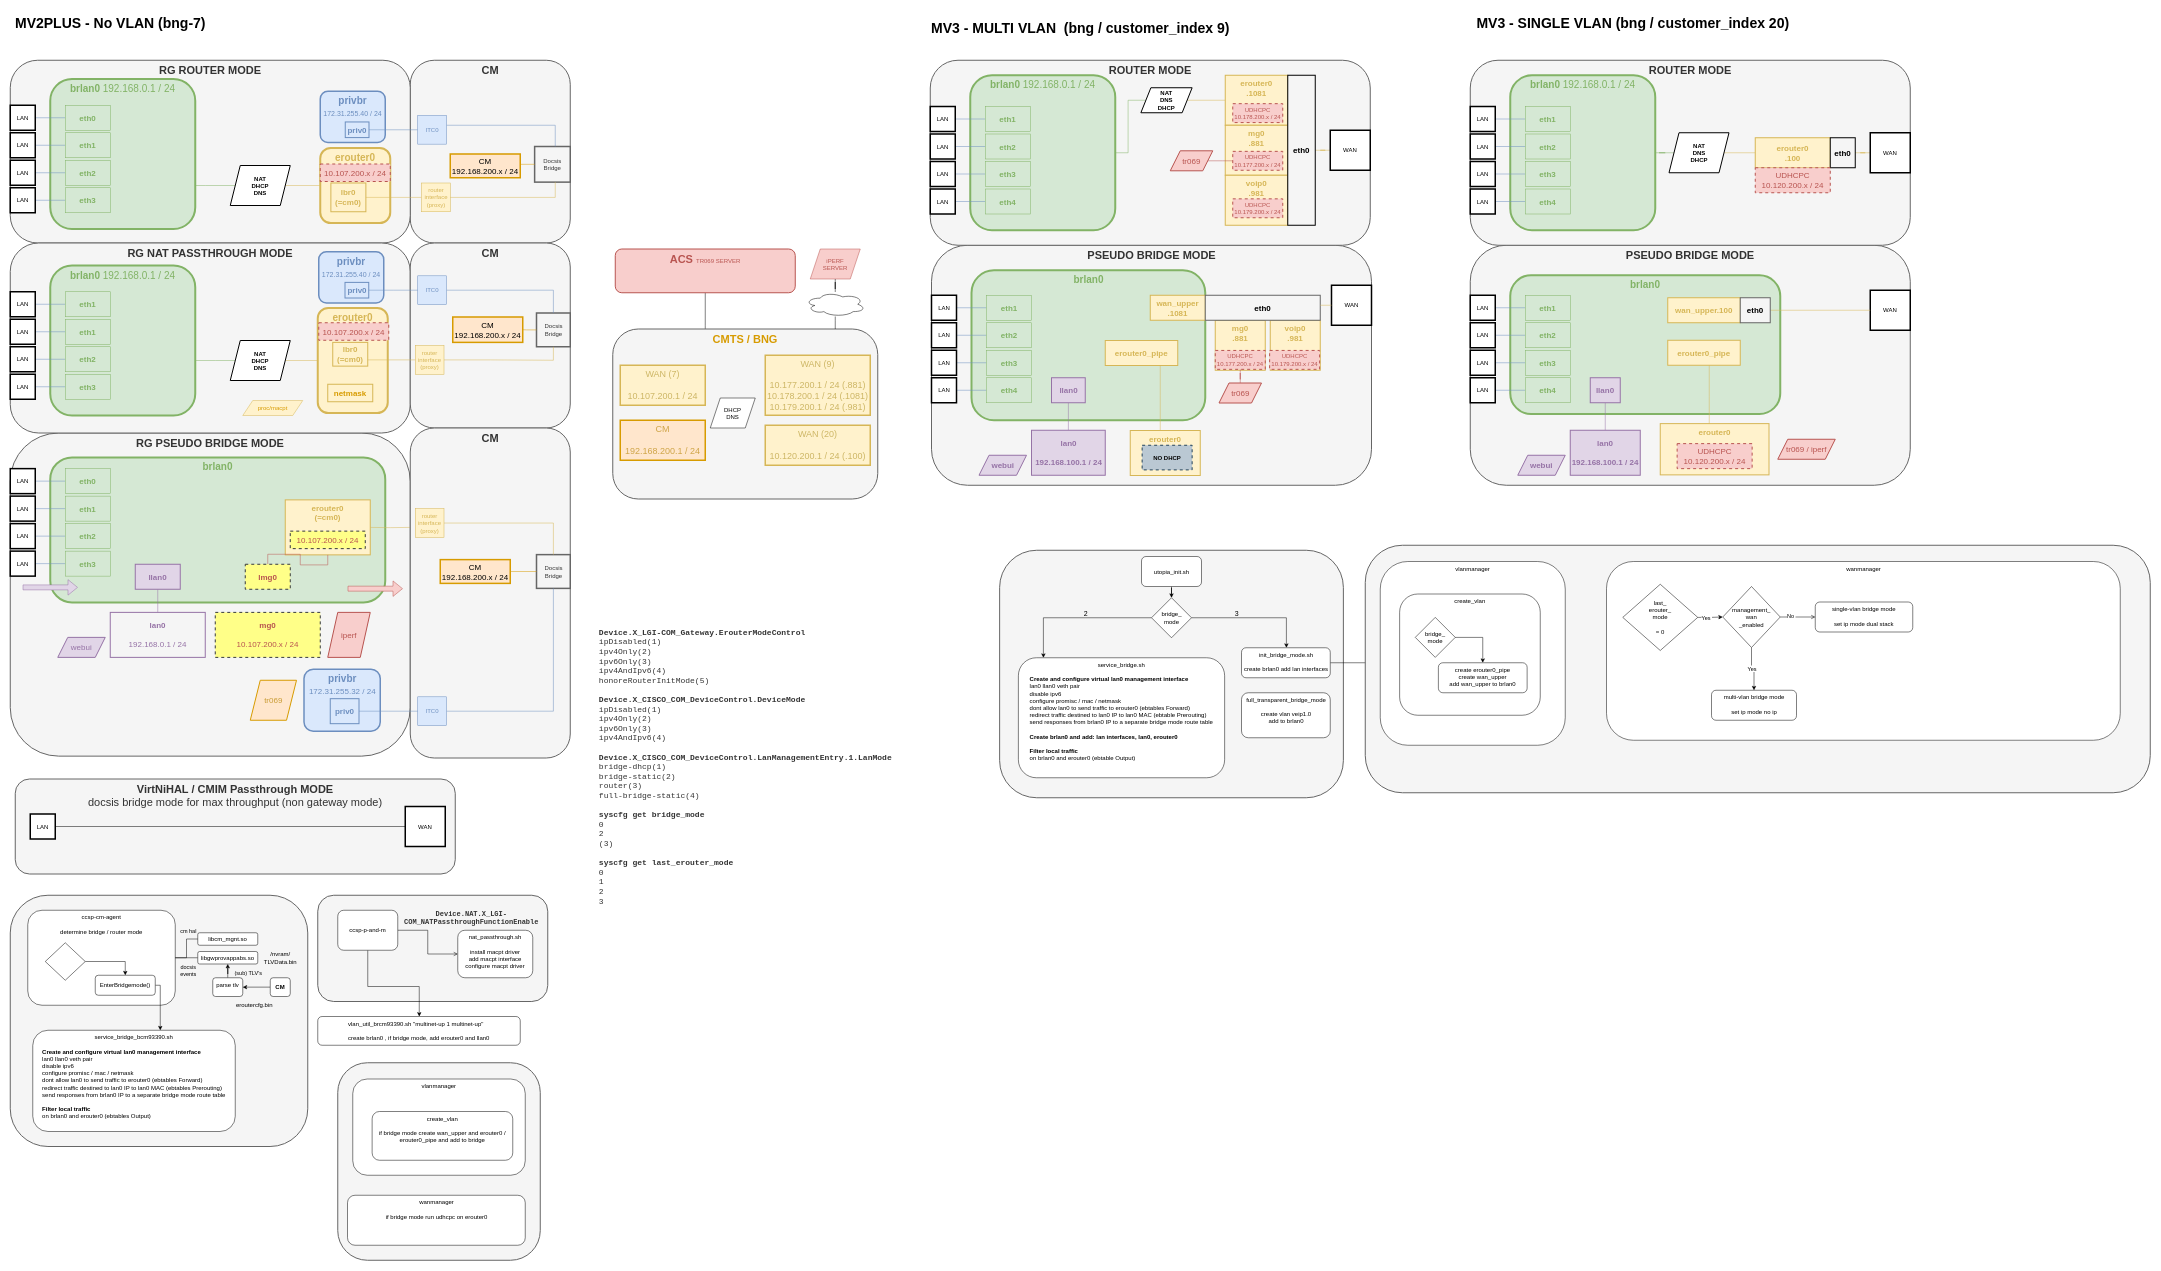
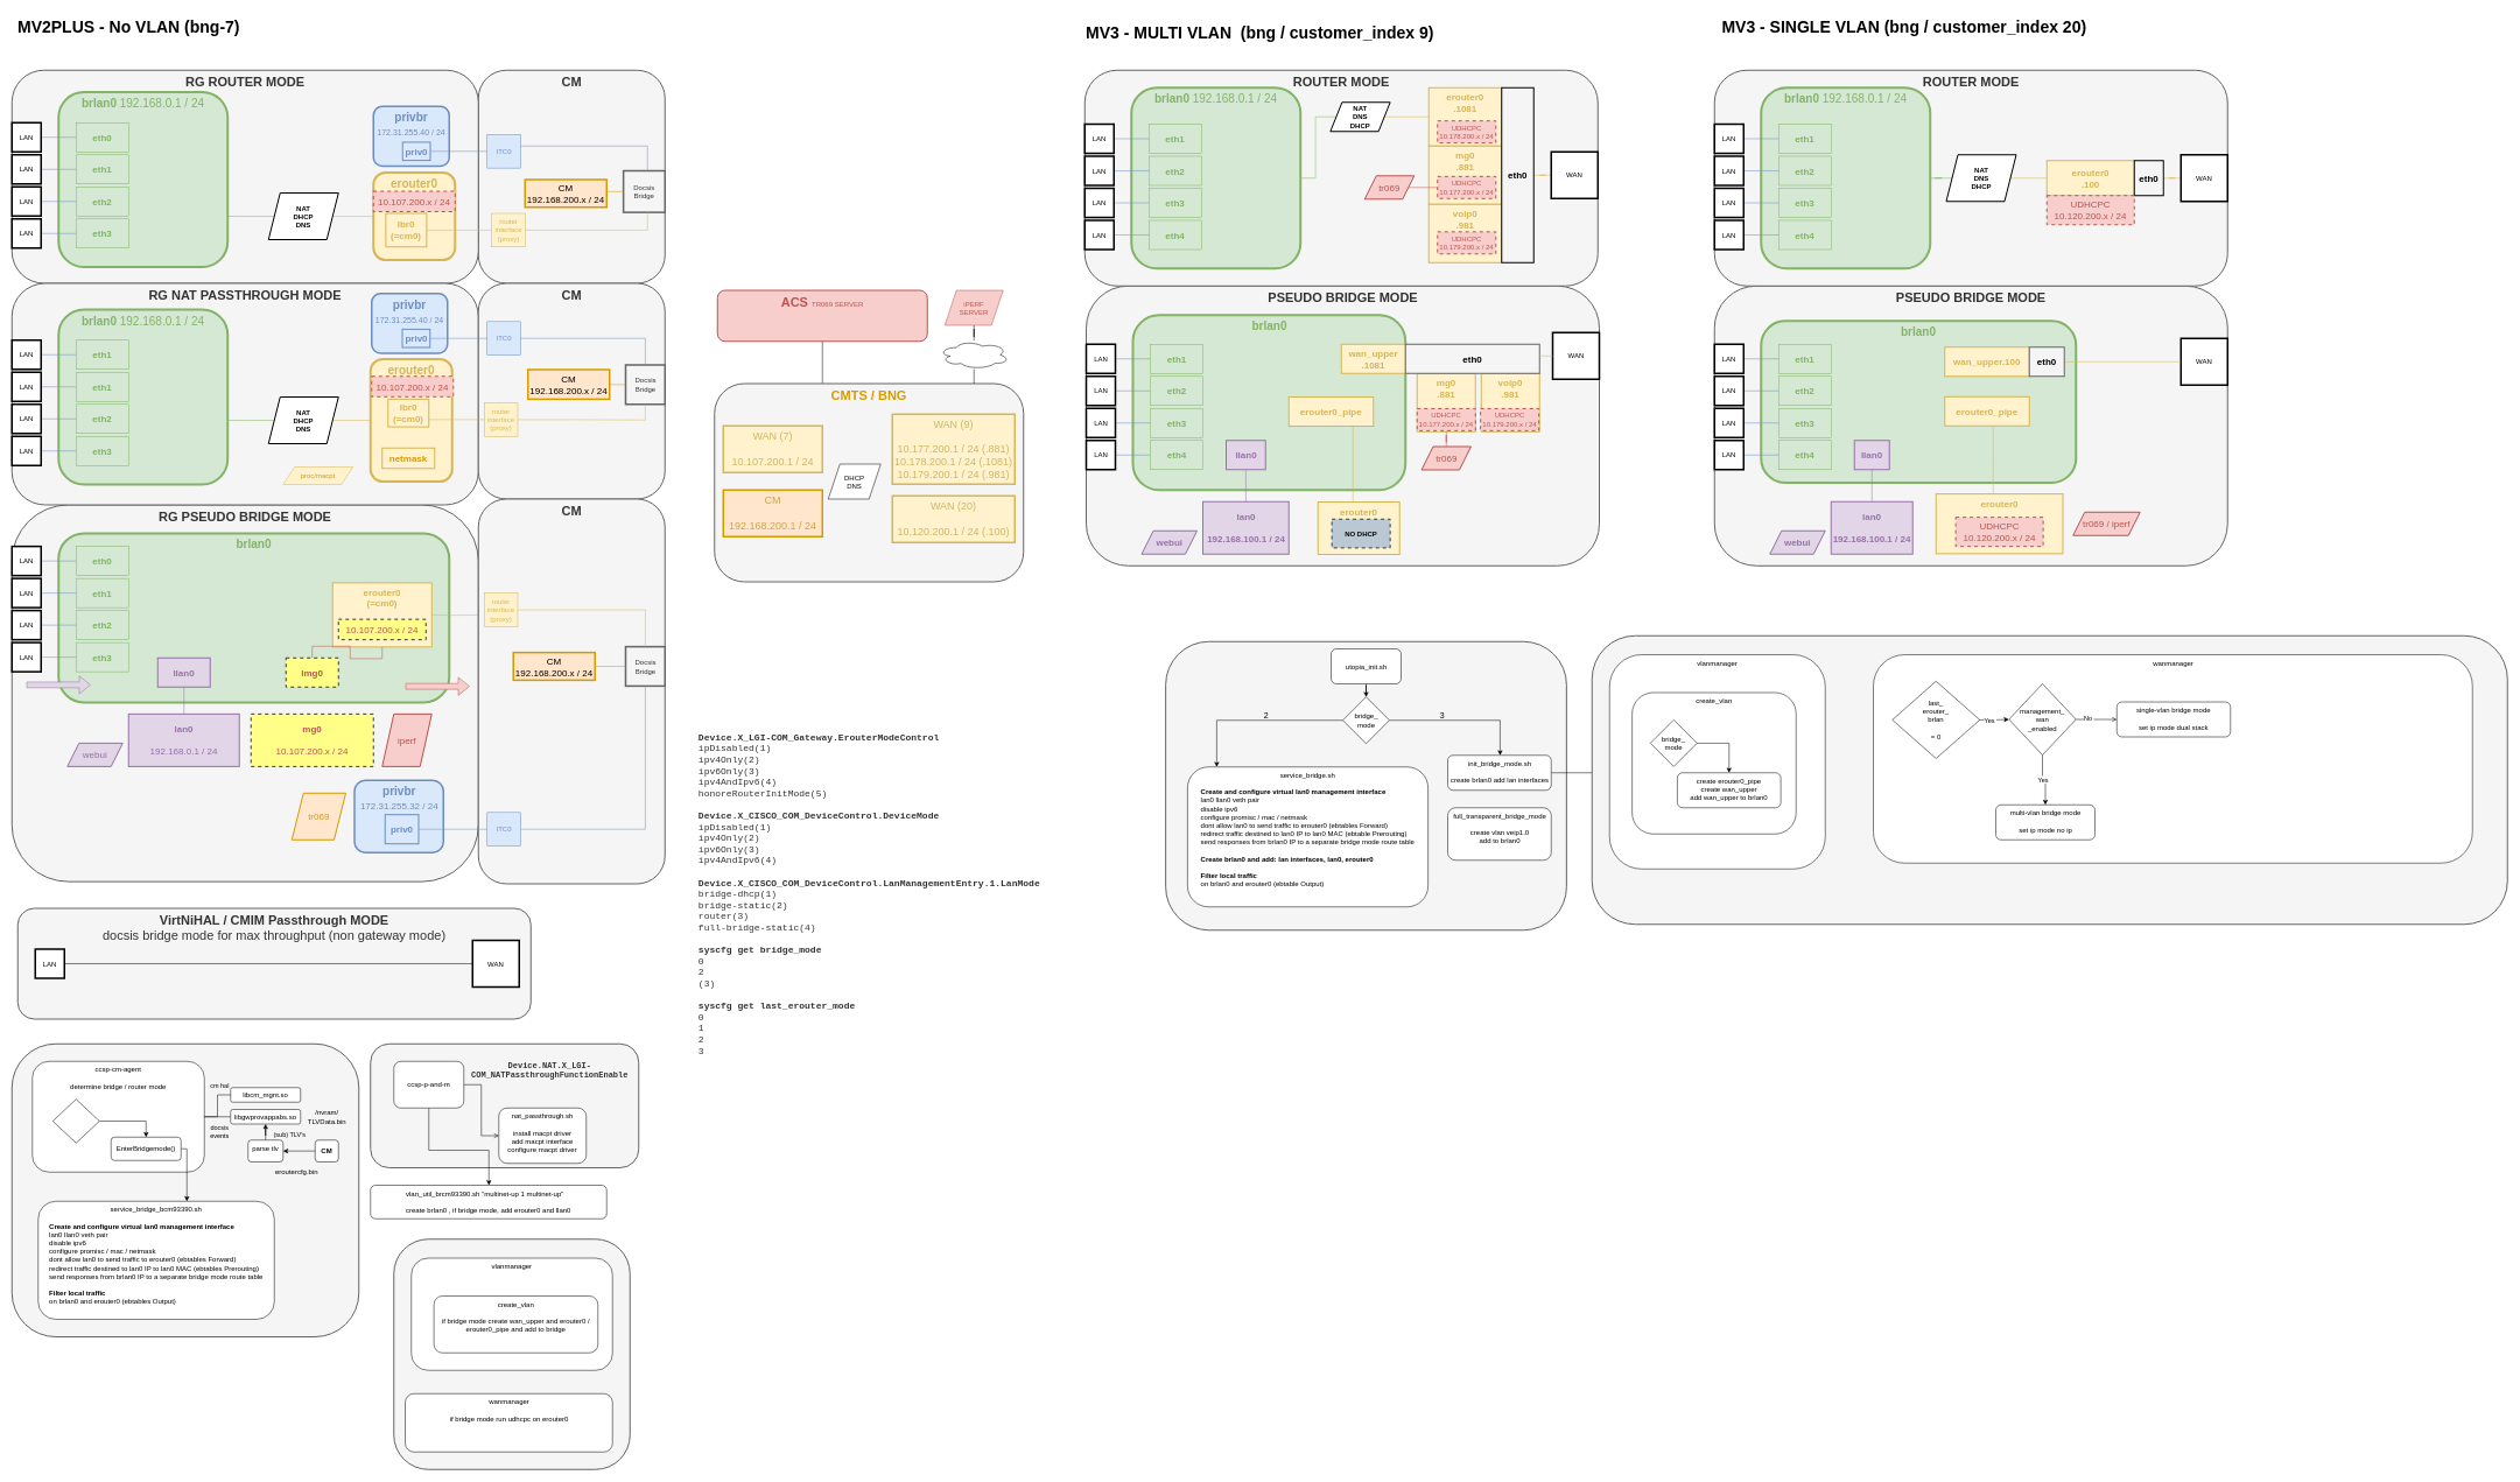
- <mxCell id="287" value="last_&lt;div&gt;erouter_&lt;/div&gt;&lt;div&gt;mode&lt;div&gt;&lt;br&gt;&lt;/div&gt;&lt;div&gt;= 0&lt;/div&gt;&lt;/div&gt;" style="rhombus;whiteSpace=wrap;html=1;" vertex="1" parent="1"><mxGeometry x="3245" y="1168" width="150" height="132.5" as="geometry" /></mxCell>
+ <mxCell id="287" value="last_&lt;div&gt;erouter_&lt;/div&gt;&lt;div&gt;brlan&lt;div&gt;&lt;br&gt;&lt;/div&gt;&lt;div&gt;= 0&lt;/div&gt;&lt;/div&gt;" style="rhombus;whiteSpace=wrap;html=1;" vertex="1" parent="1"><mxGeometry x="3245" y="1168" width="150" height="132.5" as="geometry" /></mxCell>
- <mxCell id="15" value="&lt;font color=&quot;#9673a6&quot; style=&quot;font-size: 16px;&quot;&gt;lan0&lt;/font&gt;&lt;div&gt;&lt;font color=&quot;#9673a6&quot;&gt;&lt;br&gt;&lt;/font&gt;&lt;div&gt;&lt;font color=&quot;#9673a6&quot; style=&quot;font-size: 16px; font-weight: normal;&quot;&gt;192.168.0.1 / 24&lt;/font&gt;&lt;/div&gt;&lt;/div&gt;" style="rounded=0;whiteSpace=wrap;html=1;fillColor=#f5f5f5;strokeColor=#9673a6;fontStyle=1;strokeWidth=2;fontSize=16;" parent="1" vertex="1"><mxGeometry x="220" y="1224.25" width="190" height="90" as="geometry" /></mxCell>
+ <mxCell id="15" value="&lt;font color=&quot;#9673a6&quot; style=&quot;font-size: 16px;&quot;&gt;lan0&lt;/font&gt;&lt;div&gt;&lt;font color=&quot;#9673a6&quot;&gt;&lt;br&gt;&lt;/font&gt;&lt;div&gt;&lt;font color=&quot;#9673a6&quot; style=&quot;font-size: 16px; font-weight: normal;&quot;&gt;192.168.0.1 / 24&lt;/font&gt;&lt;/div&gt;&lt;/div&gt;" style="rounded=0;whiteSpace=wrap;html=1;fillColor=#e1d5e7;strokeColor=#9673a6;fontStyle=1;strokeWidth=2;fontSize=16;" parent="1" vertex="1"><mxGeometry x="220" y="1224.25" width="190" height="90" as="geometry" /></mxCell>
- <mxCell id="146" value="nat_passthrough.sh&lt;div&gt;&lt;br&gt;&lt;/div&gt;&lt;div&gt;install macpt driver&lt;/div&gt;&lt;div&gt;add macpt interface&lt;/div&gt;&lt;div&gt;configure macpt driver&lt;/div&gt;" style="rounded=1;whiteSpace=wrap;html=1;verticalAlign=top;" parent="1" vertex="1"><mxGeometry x="915" y="1860" width="150" height="95" as="geometry" /></mxCell>
+ <mxCell id="146" value="nat_passthrough.sh&lt;div&gt;&lt;br&gt;&lt;/div&gt;&lt;div&gt;install macpt driver&lt;/div&gt;&lt;div&gt;add macpt interface&lt;/div&gt;&lt;div&gt;configure macpt driver&lt;/div&gt;" style="rounded=1;whiteSpace=wrap;html=1;verticalAlign=top;" parent="1" vertex="1"><mxGeometry x="855" y="1900" width="150" height="95" as="geometry" /></mxCell>
